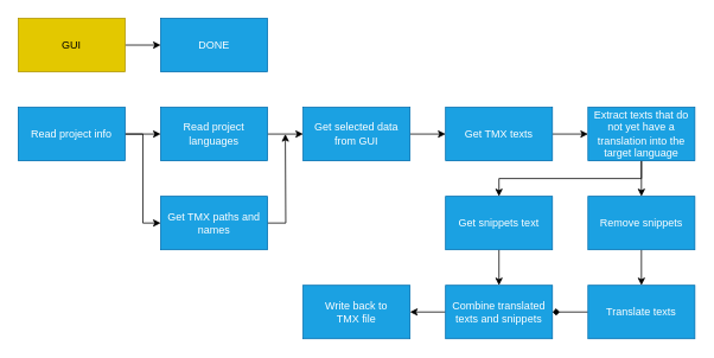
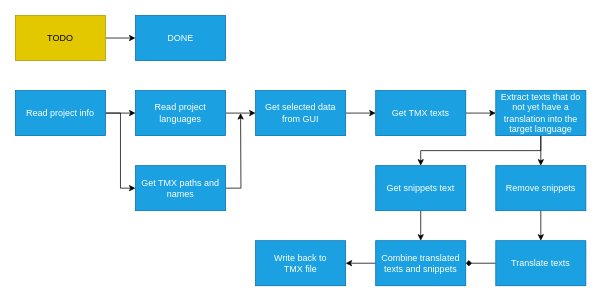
- <mxCell id="3" value="GUI" style="rounded=0;whiteSpace=wrap;html=1;fillColor=#e3c800;strokeColor=#B09500;fontColor=#000000;" parent="1" vertex="1"><mxGeometry x="20" y="20" width="120" height="60" as="geometry" /></mxCell>
+ <mxCell id="3" value="TODO" style="rounded=0;whiteSpace=wrap;html=1;fillColor=#e3c800;strokeColor=#B09500;fontColor=#000000;" parent="1" vertex="1"><mxGeometry x="20" y="20" width="120" height="60" as="geometry" /></mxCell>
